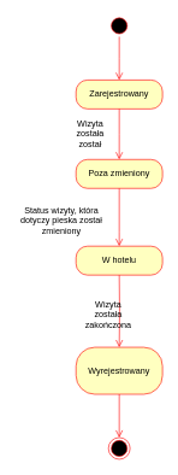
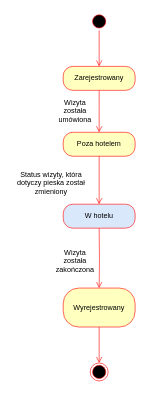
- <mxCell id="16" value="Wizyta została został" style="text;html=1;strokeColor=none;fillColor=none;align=center;verticalAlign=middle;whiteSpace=wrap;rounded=0;" parent="1" vertex="1"><mxGeometry x="95" y="170" width="60" height="30" as="geometry" /></mxCell>
+ <mxCell id="16" value="Wizyta została umówiona" style="text;html=1;strokeColor=none;fillColor=none;align=center;verticalAlign=middle;whiteSpace=wrap;rounded=0;" parent="1" vertex="1"><mxGeometry x="95" y="170" width="60" height="30" as="geometry" /></mxCell>
- <mxCell id="11" value="Poza zmieniony" style="rounded=1;whiteSpace=wrap;html=1;arcSize=40;fontColor=#000000;fillColor=#ffffc0;strokeColor=#ff0000;" parent="1" vertex="1"><mxGeometry x="105" y="220" width="120" height="40" as="geometry" /></mxCell>
+ <mxCell id="11" value="Poza hotelem" style="rounded=1;whiteSpace=wrap;html=1;arcSize=40;fontColor=#000000;fillColor=#ffffc0;strokeColor=#ff0000;" parent="1" vertex="1"><mxGeometry x="105" y="220" width="120" height="40" as="geometry" /></mxCell>
- <mxCell id="6" value="W hotelu" style="rounded=1;whiteSpace=wrap;html=1;arcSize=40;fontColor=#000000;fillColor=#ffffc0;strokeColor=#ff0000;" parent="1" vertex="1"><mxGeometry x="105" y="340" width="120" height="40" as="geometry" /></mxCell>
+ <mxCell id="6" value="W hotelu" style="rounded=1;whiteSpace=wrap;html=1;arcSize=40;fontColor=#000000;fillColor=#dae8fc;strokeColor=#ff0000;" parent="1" vertex="1"><mxGeometry x="105" y="340" width="120" height="40" as="geometry" /></mxCell>
- <mxCell id="15" value="Wizyta została zakończona" style="text;html=1;strokeColor=none;fillColor=none;align=center;verticalAlign=middle;whiteSpace=wrap;rounded=0;" parent="1" vertex="1"><mxGeometry x="120" y="420" width="60" height="30" as="geometry" /></mxCell>
+ <mxCell id="15" value="Wizyta została zakończona" style="text;html=1;strokeColor=none;fillColor=none;align=center;verticalAlign=middle;whiteSpace=wrap;rounded=0;" parent="1" vertex="1"><mxGeometry x="95" y="420" width="60" height="30" as="geometry" /></mxCell>
